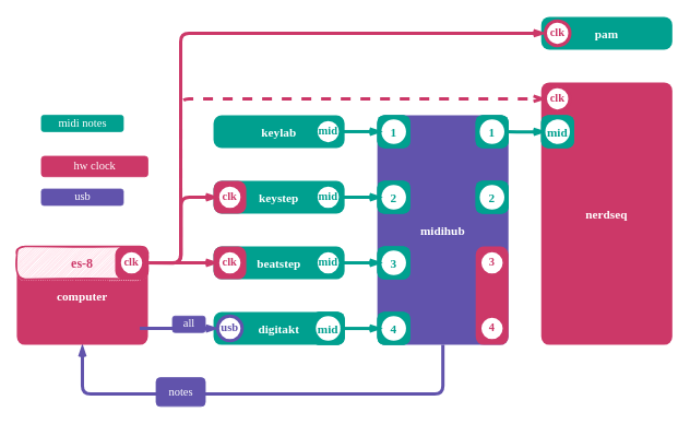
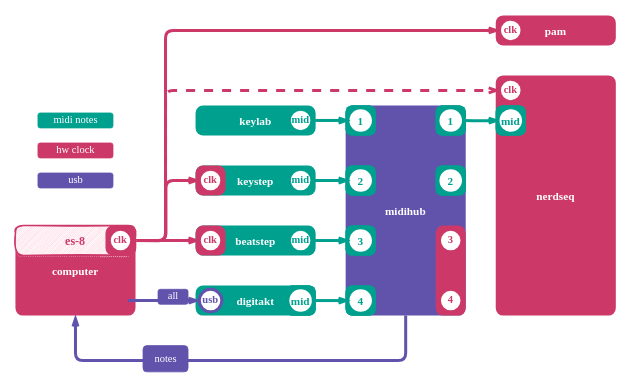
- <mxCell id="14" value="pam&lt;br&gt;" style="rounded=1;labelBackgroundColor=none;fontSize=15;strokeWidth=4;verticalAlign=middle;fontFamily=Raleway;fontSource=https%3A%2F%2Ffonts.googleapis.com%2Fcss%3Ffamily%3DRaleway;align=center;spacing=0;spacingLeft=0;fillColor=#00a08f;fontColor=#FFFFFF;strokeColor=none;fontStyle=1;arcSize=20;shadow=0;glass=0;allowArrows=0;connectable=1;perimeterSpacing=0;labelBorderColor=none;whiteSpace=wrap;html=1;noLabel=0;recursiveResize=1;sketch=0;absoluteArcSize=1;" vertex="1" parent="1"><mxGeometry x="660" y="20" width="160" height="40" as="geometry" /></mxCell>
+ <mxCell id="14" value="pam&lt;br&gt;" style="rounded=1;labelBackgroundColor=none;fontSize=15;strokeWidth=4;verticalAlign=middle;fontFamily=Raleway;fontSource=https%3A%2F%2Ffonts.googleapis.com%2Fcss%3Ffamily%3DRaleway;align=center;spacing=0;spacingLeft=0;fillColor=#CC3868;fontColor=#FFFFFF;strokeColor=none;fontStyle=1;arcSize=20;shadow=0;glass=0;allowArrows=0;connectable=1;perimeterSpacing=0;labelBorderColor=none;whiteSpace=wrap;html=1;noLabel=0;recursiveResize=1;sketch=0;absoluteArcSize=1;" vertex="1" parent="1"><mxGeometry x="660" y="20" width="160" height="40" as="geometry" /></mxCell>
- <mxCell id="78" value="midi notes" style="text;html=1;align=center;verticalAlign=middle;resizable=1;points=[];autosize=0;strokeColor=#00A08F;fillColor=#00A08F;fontSize=14;fontFamily=Raleway;fontColor=#FFFFFF;rounded=1;allowArrows=0;spacingLeft=2;spacingRight=2;connectable=0;expand=0;resizeWidth=1;recursiveResize=0;perimeter=none;" vertex="1" parent="1"><mxGeometry x="50" y="140" width="100" height="20" as="geometry" /></mxCell>
+ <mxCell id="78" value="midi notes" style="text;html=1;align=center;verticalAlign=middle;resizable=1;points=[];autosize=0;strokeColor=#00A08F;fillColor=#00A08F;fontSize=14;fontFamily=Raleway;fontColor=#FFFFFF;rounded=1;allowArrows=0;spacingLeft=2;spacingRight=2;connectable=0;expand=0;resizeWidth=1;recursiveResize=0;perimeter=none;" vertex="1" parent="1"><mxGeometry x="50" y="150" width="100" height="20" as="geometry" /></mxCell>
- <mxCell id="69" value="hw clock" style="text;html=1;align=center;verticalAlign=middle;resizable=1;points=[];autosize=0;strokeColor=#CC3868;fillColor=#CC3868;fontSize=14;fontFamily=Raleway;fontColor=#FFFFFF;rounded=1;allowArrows=0;spacingLeft=2;spacingRight=2;connectable=0;expand=0;resizeWidth=1;recursiveResize=0;perimeter=none;" vertex="1" parent="1"><mxGeometry x="50" y="190" width="130" height="25" as="geometry" /></mxCell>
+ <mxCell id="69" value="hw clock" style="text;html=1;align=center;verticalAlign=middle;resizable=1;points=[];autosize=0;strokeColor=#CC3868;fillColor=#CC3868;fontSize=14;fontFamily=Raleway;fontColor=#FFFFFF;rounded=1;allowArrows=0;spacingLeft=2;spacingRight=2;connectable=0;expand=0;resizeWidth=1;recursiveResize=0;perimeter=none;" vertex="1" parent="1"><mxGeometry x="50" y="190" width="100" height="20" as="geometry" /></mxCell>
